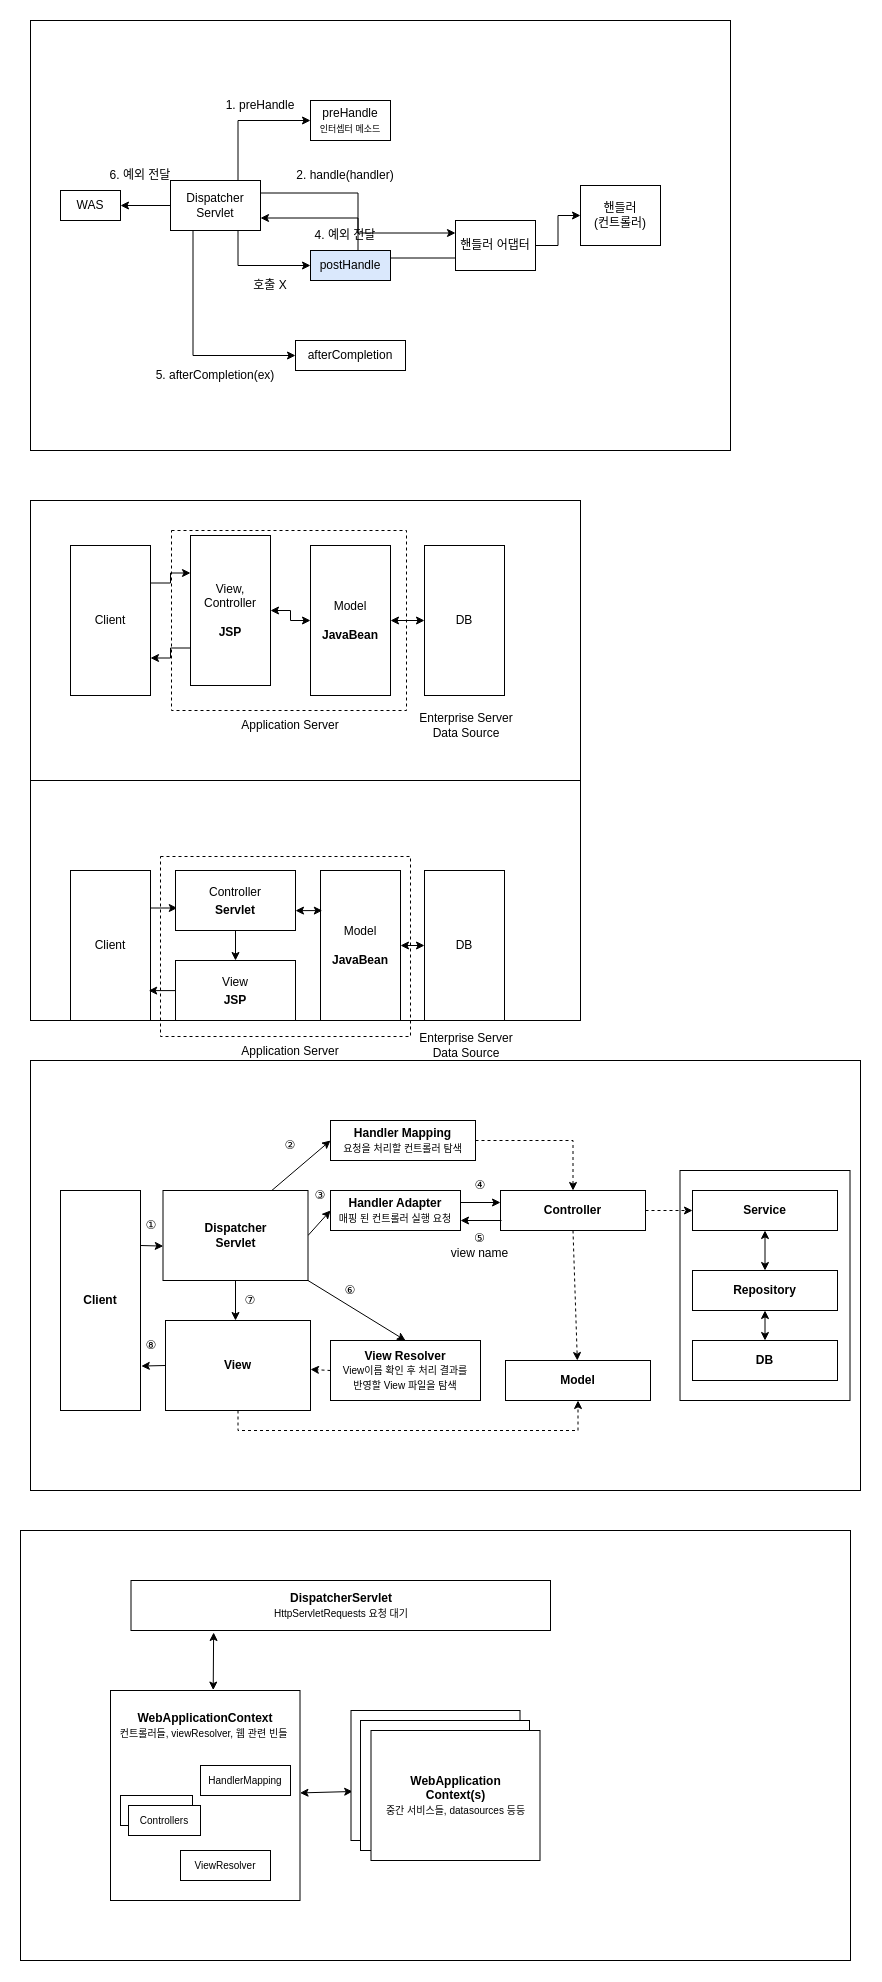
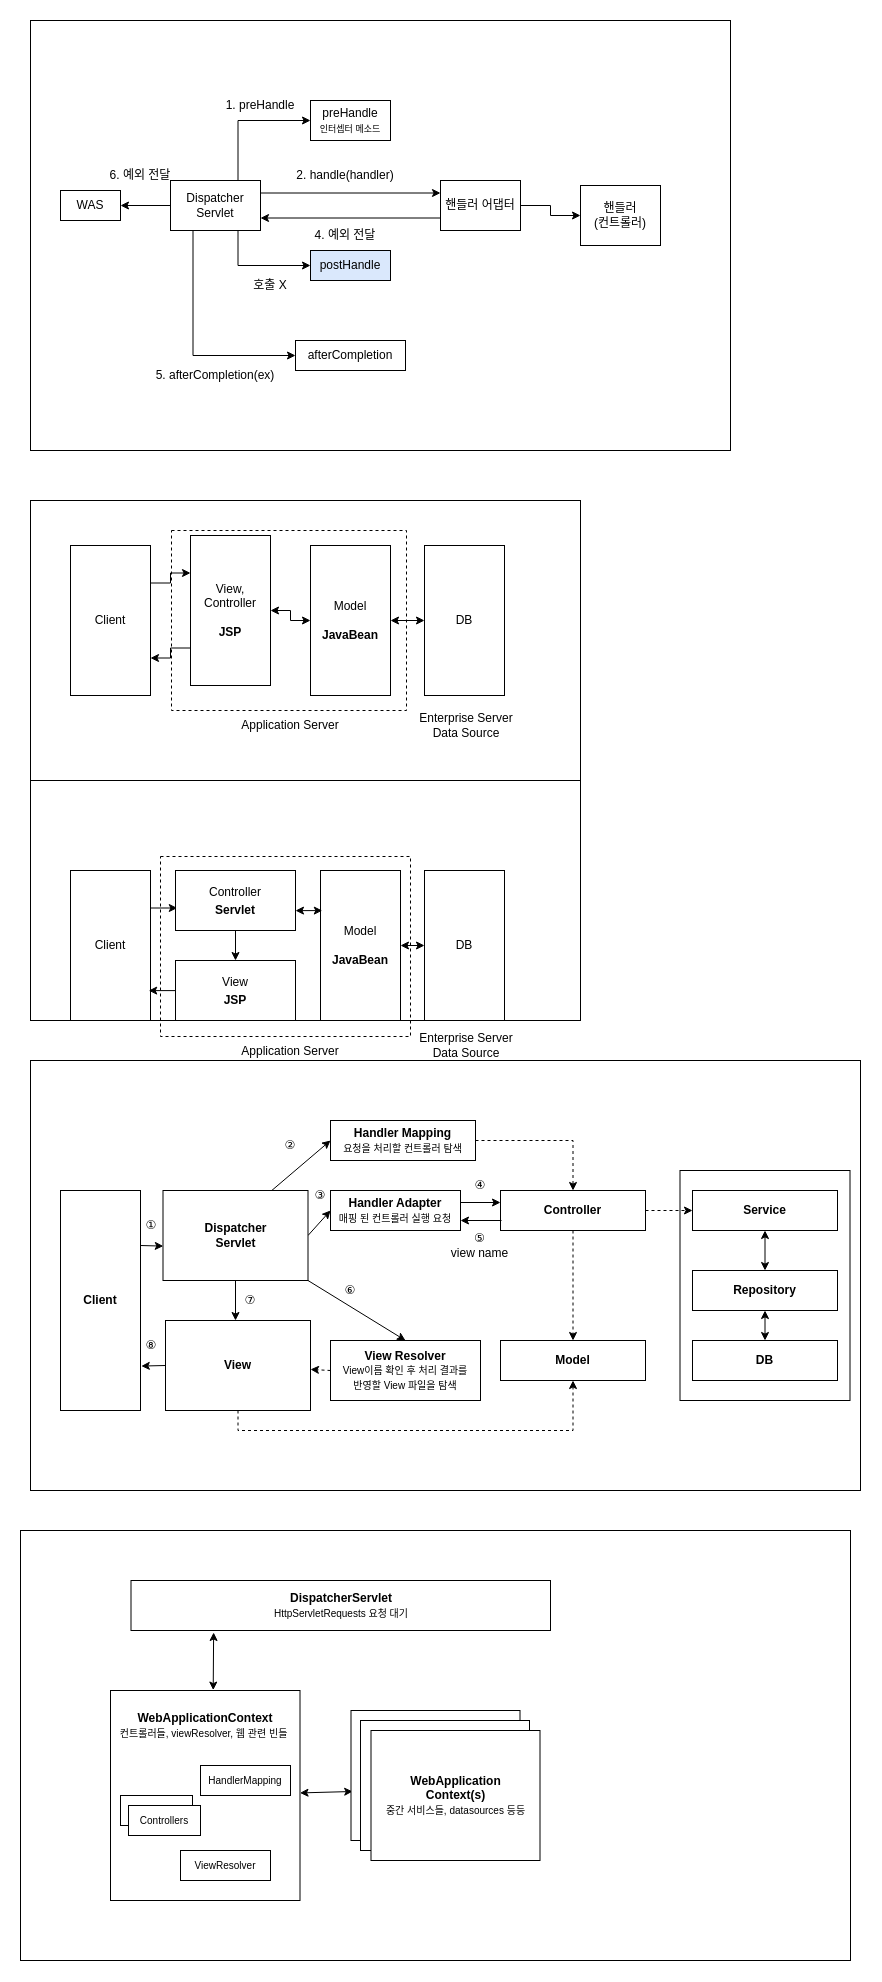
- <mxCell id="18" value="핸들러 어댑터" style="rounded=0;whiteSpace=wrap;html=1;" parent="1" vertex="1"><mxGeometry x="455" y="220" width="80" height="50" as="geometry" /></mxCell>
+ <mxCell id="18" value="핸들러 어댑터" style="rounded=0;whiteSpace=wrap;html=1;" parent="1" vertex="1"><mxGeometry x="440" y="180" width="80" height="50" as="geometry" /></mxCell>
- <mxCell id="73" value="&lt;b&gt;Model&lt;/b&gt;" style="rounded=0;whiteSpace=wrap;html=1;fillColor=default;" vertex="1" parent="1"><mxGeometry x="505" y="1360" width="145" height="40" as="geometry" /></mxCell>
+ <mxCell id="73" value="&lt;b&gt;Model&lt;/b&gt;" style="rounded=0;whiteSpace=wrap;html=1;fillColor=default;" vertex="1" parent="1"><mxGeometry x="500" y="1340" width="145" height="40" as="geometry" /></mxCell>
